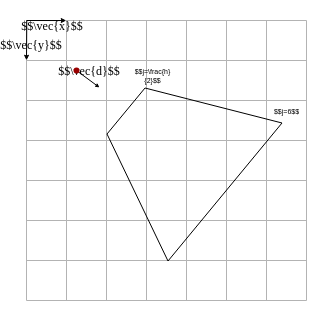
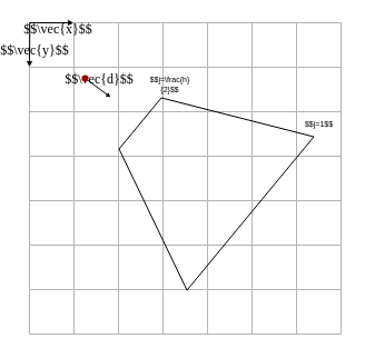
- <mxCell id="69" value="$$j=6$$" style="text;html=1;strokeColor=none;fillColor=none;align=center;verticalAlign=middle;whiteSpace=wrap;rounded=0;fontSize=7;" vertex="1" parent="1"><mxGeometry x="267" y="104" width="27" height="15" as="geometry" /></mxCell>
+ <mxCell id="69" value="$$j=1$$" style="text;html=1;strokeColor=none;fillColor=none;align=center;verticalAlign=middle;whiteSpace=wrap;rounded=0;fontSize=7;" vertex="1" parent="1"><mxGeometry x="267" y="104" width="27" height="15" as="geometry" /></mxCell>
